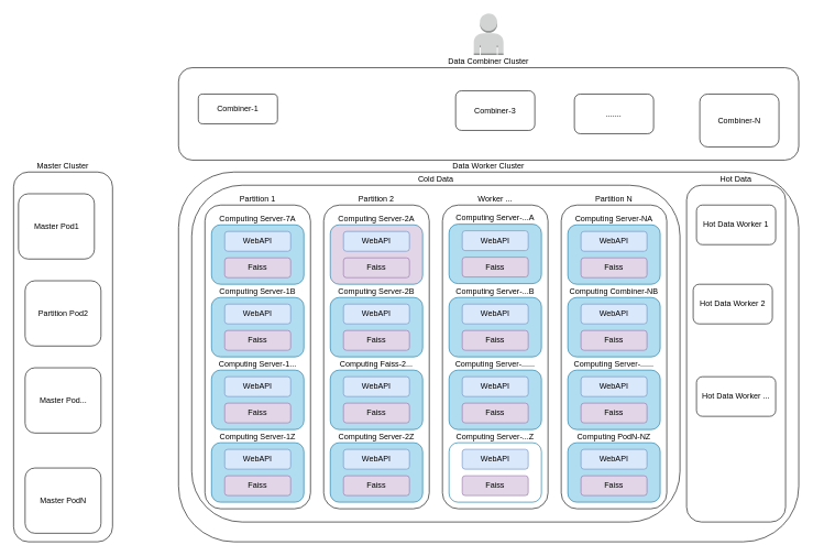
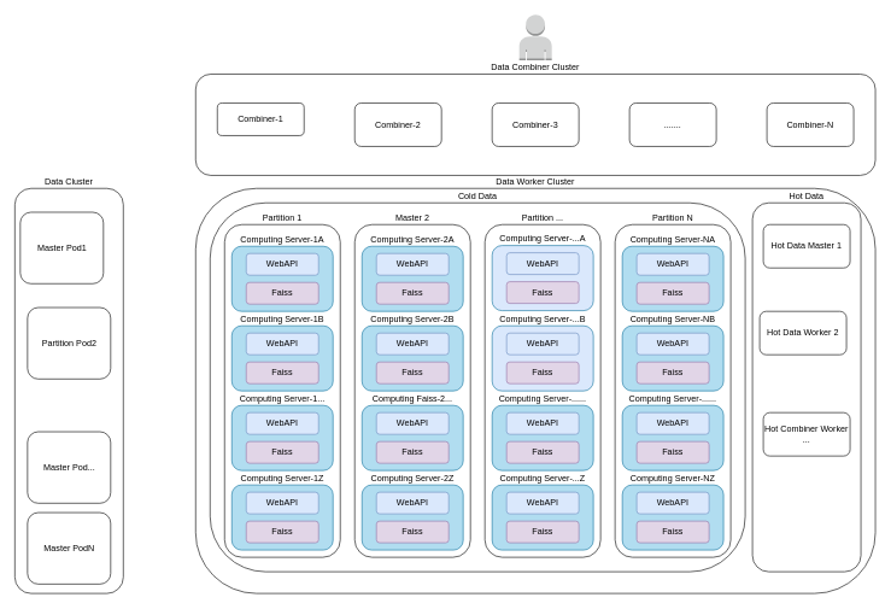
- <mxCell id="10" value="&lt;div&gt;Combiner-3&lt;/div&gt;" style="rounded=1;whiteSpace=wrap;html=1;" vertex="1" parent="5"><mxGeometry x="420" y="35" width="120" height="60" as="geometry" /></mxCell>
+ <mxCell id="10" value="&lt;div&gt;Combiner-3&lt;/div&gt;" style="rounded=1;whiteSpace=wrap;html=1;" vertex="1" parent="5"><mxGeometry x="410" y="40" width="120" height="60" as="geometry" /></mxCell>
+ <mxCell id="8" value="&lt;div&gt;Combiner-2&lt;/div&gt;" style="rounded=1;whiteSpace=wrap;html=1;" vertex="1" parent="5"><mxGeometry x="220" y="40" width="120" height="60" as="geometry" /></mxCell>
- <mxCell id="9" value="&lt;div&gt;Combiner-N&lt;/div&gt;" style="rounded=1;whiteSpace=wrap;html=1;" vertex="1" parent="5"><mxGeometry x="790" y="40" width="120" height="80" as="geometry" /></mxCell>
+ <mxCell id="9" value="&lt;div&gt;Combiner-N&lt;/div&gt;" style="rounded=1;whiteSpace=wrap;html=1;" vertex="1" parent="5"><mxGeometry x="790" y="40" width="120" height="60" as="geometry" /></mxCell>
- <mxCell id="13" value="Master Cluster" style="rounded=1;whiteSpace=wrap;html=1;labelPosition=center;verticalLabelPosition=top;align=center;verticalAlign=bottom;" vertex="1" parent="12"><mxGeometry width="150" height="560" as="geometry" /></mxCell>
+ <mxCell id="13" value="Data Cluster" style="rounded=1;whiteSpace=wrap;html=1;labelPosition=center;verticalLabelPosition=top;align=center;verticalAlign=bottom;" vertex="1" parent="12"><mxGeometry width="150" height="560" as="geometry" /></mxCell>
- <mxCell id="76" value="Partition 2" style="rounded=1;whiteSpace=wrap;html=1;labelPosition=center;verticalLabelPosition=top;align=center;verticalAlign=bottom;" vertex="1" parent="1"><mxGeometry x="490" y="310" width="160" height="460" as="geometry" /></mxCell>
+ <mxCell id="76" value="Master 2" style="rounded=1;whiteSpace=wrap;html=1;labelPosition=center;verticalLabelPosition=top;align=center;verticalAlign=bottom;" vertex="1" parent="1"><mxGeometry x="490" y="310" width="160" height="460" as="geometry" /></mxCell>
- <mxCell id="23" value="Worker ..." style="rounded=1;whiteSpace=wrap;html=1;labelPosition=center;verticalLabelPosition=top;align=center;verticalAlign=bottom;" vertex="1" parent="22"><mxGeometry width="160" height="460" as="geometry" /></mxCell>
+ <mxCell id="23" value="Partition ..." style="rounded=1;whiteSpace=wrap;html=1;labelPosition=center;verticalLabelPosition=top;align=center;verticalAlign=bottom;" vertex="1" parent="22"><mxGeometry width="160" height="460" as="geometry" /></mxCell>
- <mxCell id="65" value="Computing Server-7A" style="rounded=1;whiteSpace=wrap;html=1;labelPosition=center;verticalLabelPosition=top;align=center;verticalAlign=bottom;fillColor=#b1ddf0;strokeColor=#10739e;" vertex="1" parent="64"><mxGeometry width="140" height="90" as="geometry" /></mxCell>
+ <mxCell id="65" value="Computing Server-1A" style="rounded=1;whiteSpace=wrap;html=1;labelPosition=center;verticalLabelPosition=top;align=center;verticalAlign=bottom;fillColor=#b1ddf0;strokeColor=#10739e;" vertex="1" parent="64"><mxGeometry width="140" height="90" as="geometry" /></mxCell>
- <mxCell id="18" value="Hot Data Worker 1" style="rounded=1;whiteSpace=wrap;html=1;" vertex="1" parent="1"><mxGeometry x="1055" y="310" width="120" height="60" as="geometry" /></mxCell>
+ <mxCell id="18" value="Hot Data Master 1" style="rounded=1;whiteSpace=wrap;html=1;" vertex="1" parent="1"><mxGeometry x="1055" y="310" width="120" height="60" as="geometry" /></mxCell>
- <mxCell id="79" value="Computing Server-2A" style="rounded=1;whiteSpace=wrap;html=1;labelPosition=center;verticalLabelPosition=top;align=center;verticalAlign=bottom;fillColor=#e1d5e7;strokeColor=#10739e;" vertex="1" parent="78"><mxGeometry width="140" height="90" as="geometry" /></mxCell>
+ <mxCell id="79" value="Computing Server-2A" style="rounded=1;whiteSpace=wrap;html=1;labelPosition=center;verticalLabelPosition=top;align=center;verticalAlign=bottom;fillColor=#b1ddf0;strokeColor=#10739e;" vertex="1" parent="78"><mxGeometry width="140" height="90" as="geometry" /></mxCell>
- <mxCell id="25" value="Computing Server-...A" style="rounded=1;whiteSpace=wrap;html=1;labelPosition=center;verticalLabelPosition=top;align=center;verticalAlign=bottom;fillColor=#b1ddf0;strokeColor=#10739e;" vertex="1" parent="24"><mxGeometry width="140" height="90" as="geometry" /></mxCell>
+ <mxCell id="25" value="Computing Server-...A" style="rounded=1;whiteSpace=wrap;html=1;labelPosition=center;verticalLabelPosition=top;align=center;verticalAlign=bottom;fillColor=#dae8fc;strokeColor=#10739e;" vertex="1" parent="24"><mxGeometry width="140" height="90" as="geometry" /></mxCell>
- <mxCell id="47" value="Computing Combiner-NB" style="rounded=1;whiteSpace=wrap;html=1;labelPosition=center;verticalLabelPosition=top;align=center;verticalAlign=bottom;fillColor=#b1ddf0;strokeColor=#10739e;" vertex="1" parent="46"><mxGeometry width="140" height="90" as="geometry" /></mxCell>
+ <mxCell id="47" value="Computing Server-NB" style="rounded=1;whiteSpace=wrap;html=1;labelPosition=center;verticalLabelPosition=top;align=center;verticalAlign=bottom;fillColor=#b1ddf0;strokeColor=#10739e;" vertex="1" parent="46"><mxGeometry width="140" height="90" as="geometry" /></mxCell>
- <mxCell id="29" value="Computing Server-...B" style="rounded=1;whiteSpace=wrap;html=1;labelPosition=center;verticalLabelPosition=top;align=center;verticalAlign=bottom;fillColor=#b1ddf0;strokeColor=#10739e;" vertex="1" parent="28"><mxGeometry width="140" height="90" as="geometry" /></mxCell>
+ <mxCell id="29" value="Computing Server-...B" style="rounded=1;whiteSpace=wrap;html=1;labelPosition=center;verticalLabelPosition=top;align=center;verticalAlign=bottom;fillColor=#dae8fc;strokeColor=#10739e;" vertex="1" parent="28"><mxGeometry width="140" height="90" as="geometry" /></mxCell>
- <mxCell id="20" value="Hot Data Worker ..." style="rounded=1;whiteSpace=wrap;html=1;" vertex="1" parent="1"><mxGeometry x="1055" y="570" width="120" height="60" as="geometry" /></mxCell>
+ <mxCell id="20" value="Hot Combiner Worker ..." style="rounded=1;whiteSpace=wrap;html=1;" vertex="1" parent="1"><mxGeometry x="1055" y="570" width="120" height="60" as="geometry" /></mxCell>
- <mxCell id="16" value="Master Pod..." style="rounded=1;whiteSpace=wrap;html=1;" vertex="1" parent="12"><mxGeometry x="17.5" y="296.471" width="115" height="98.824" as="geometry" /></mxCell>
+ <mxCell id="16" value="Master Pod..." style="rounded=1;whiteSpace=wrap;html=1;" vertex="1" parent="12"><mxGeometry x="17.5" y="336.471" width="115" height="98.824" as="geometry" /></mxCell>
- <mxCell id="55" value="Computing PodN-NZ" style="rounded=1;whiteSpace=wrap;html=1;labelPosition=center;verticalLabelPosition=top;align=center;verticalAlign=bottom;fillColor=#b1ddf0;strokeColor=#10739e;" vertex="1" parent="54"><mxGeometry width="140" height="90" as="geometry" /></mxCell>
+ <mxCell id="55" value="Computing Server-NZ" style="rounded=1;whiteSpace=wrap;html=1;labelPosition=center;verticalLabelPosition=top;align=center;verticalAlign=bottom;fillColor=#b1ddf0;strokeColor=#10739e;" vertex="1" parent="54"><mxGeometry width="140" height="90" as="geometry" /></mxCell>
- <mxCell id="37" value="Computing Server-...Z" style="rounded=1;whiteSpace=wrap;html=1;labelPosition=center;verticalLabelPosition=top;align=center;verticalAlign=bottom;fillColor=#ffffff;strokeColor=#10739e;" vertex="1" parent="36"><mxGeometry width="140" height="90" as="geometry" /></mxCell>
+ <mxCell id="37" value="Computing Server-...Z" style="rounded=1;whiteSpace=wrap;html=1;labelPosition=center;verticalLabelPosition=top;align=center;verticalAlign=bottom;fillColor=#b1ddf0;strokeColor=#10739e;" vertex="1" parent="36"><mxGeometry width="140" height="90" as="geometry" /></mxCell>
